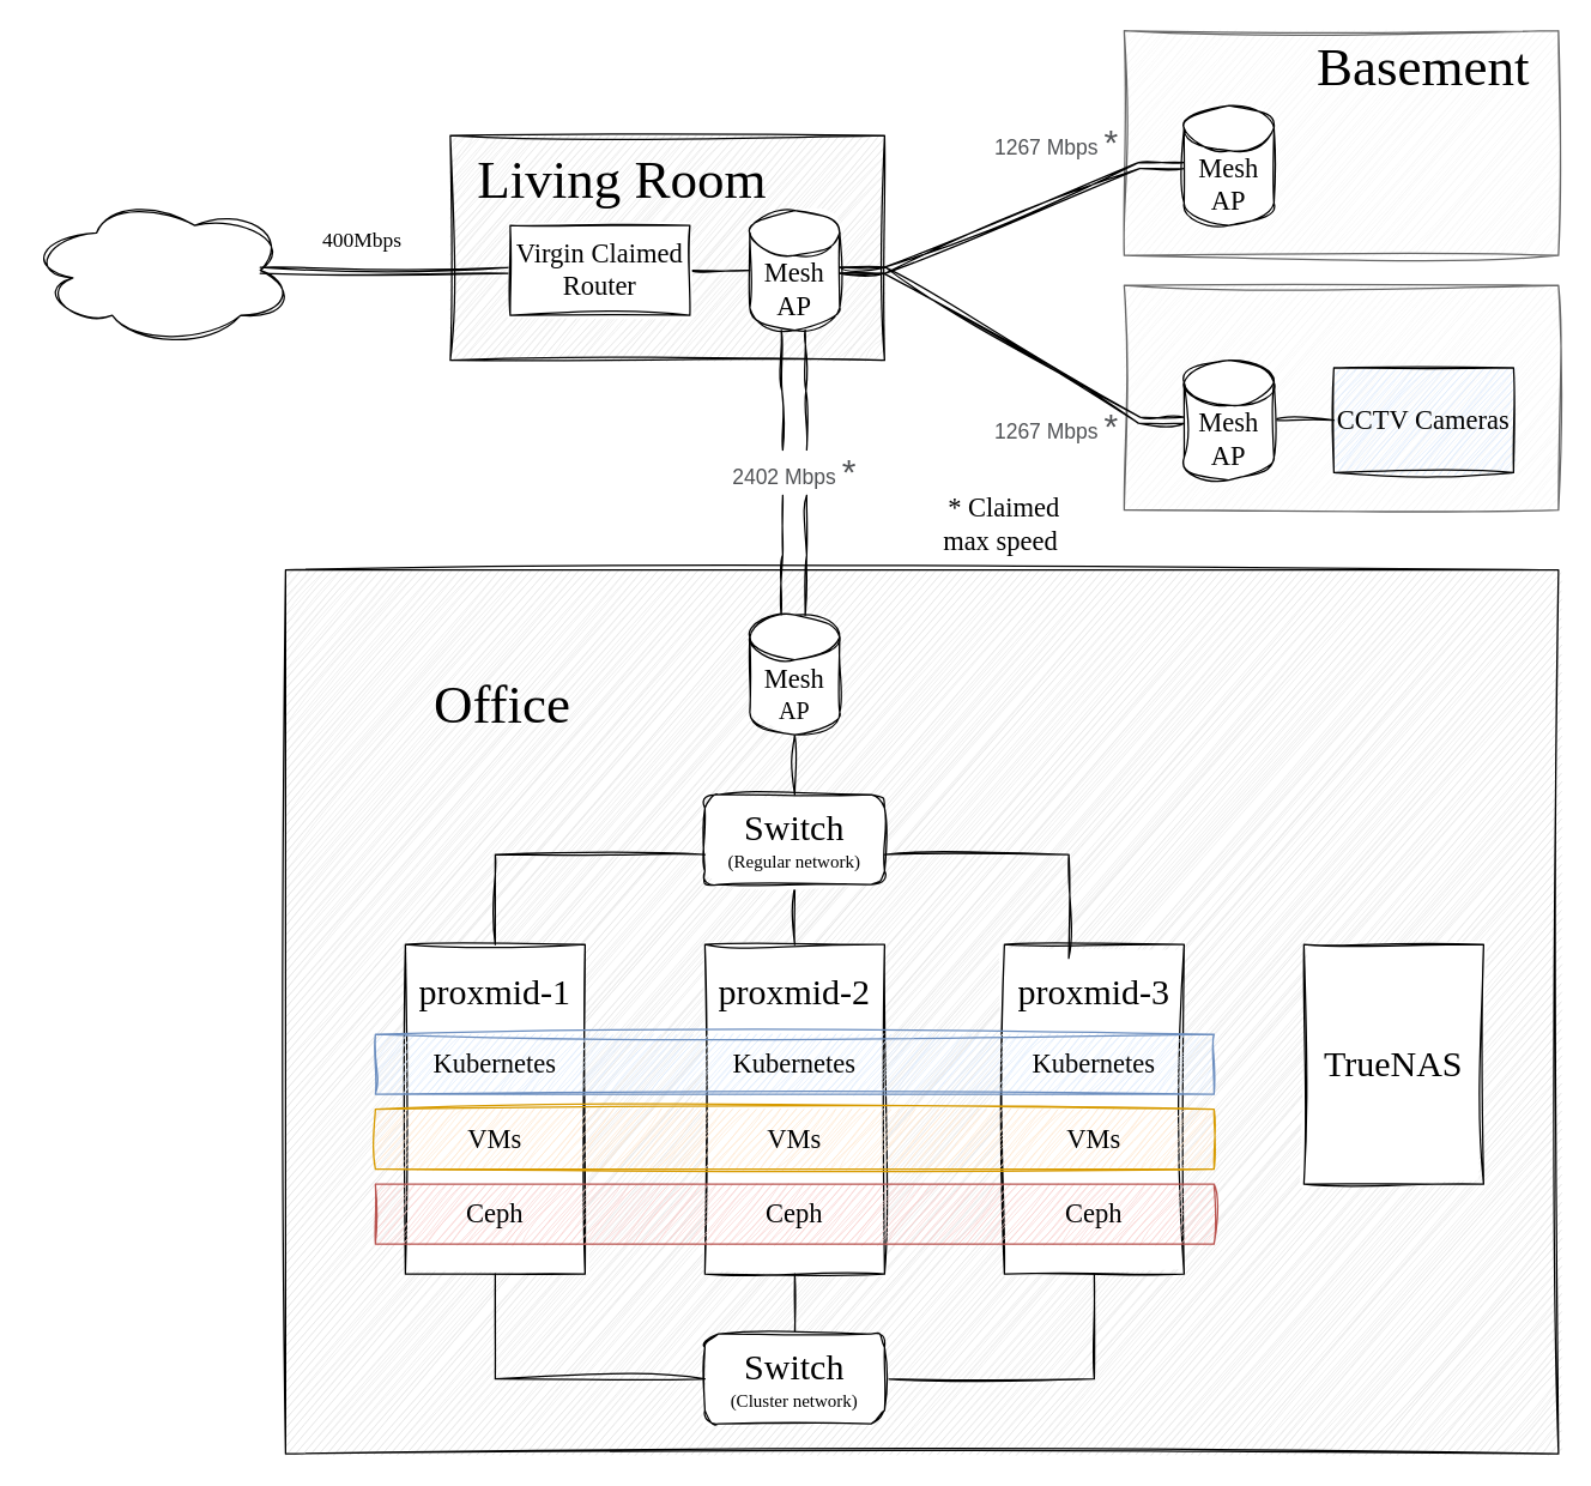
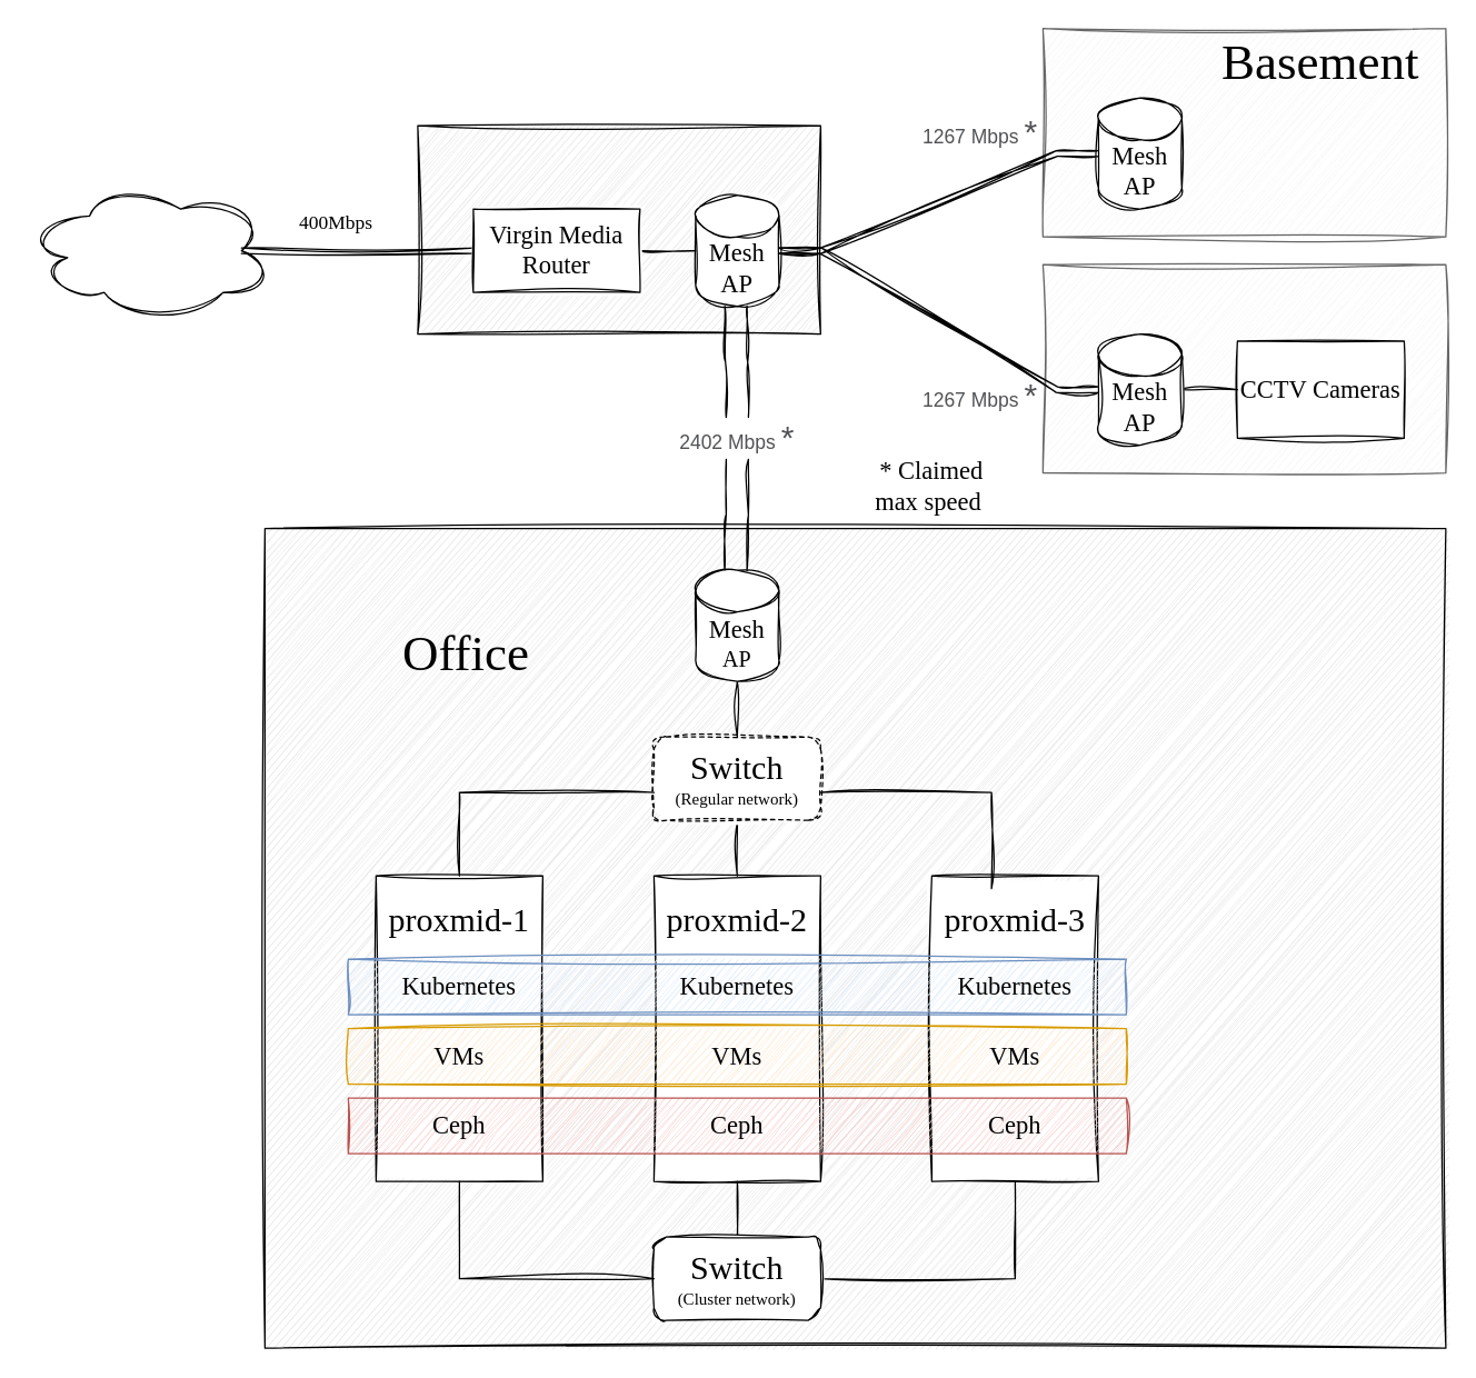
- <mxCell id="27" value="&lt;font style=&quot;font-size: 36px;&quot;&gt;Living Room&lt;/font&gt;" style="text;html=1;align=center;verticalAlign=middle;whiteSpace=wrap;rounded=0;fontFamily=Architects Daughter;fontSource=https%3A%2F%2Ffonts.googleapis.com%2Fcss%3Ffamily%3DArchitects%2BDaughter;" parent="1" vertex="1"><mxGeometry x="300" y="105" width="230" height="30" as="geometry" /></mxCell>
- <mxCell id="26" value="&lt;font style=&quot;font-size: 18px;&quot;&gt;Virgin Claimed Router&lt;/font&gt;" style="rounded=0;whiteSpace=wrap;html=1;sketch=1;hachureGap=4;jiggle=2;curveFitting=1;fontFamily=Architects Daughter;fontSource=https%3A%2F%2Ffonts.googleapis.com%2Fcss%3Ffamily%3DArchitects%2BDaughter;" parent="1" vertex="1"><mxGeometry x="340" y="150" width="120" height="60" as="geometry" /></mxCell>
+ <mxCell id="26" value="&lt;font style=&quot;font-size: 18px;&quot;&gt;Virgin Media Router&lt;/font&gt;" style="rounded=0;whiteSpace=wrap;html=1;sketch=1;hachureGap=4;jiggle=2;curveFitting=1;fontFamily=Architects Daughter;fontSource=https%3A%2F%2Ffonts.googleapis.com%2Fcss%3Ffamily%3DArchitects%2BDaughter;" parent="1" vertex="1"><mxGeometry x="340" y="150" width="120" height="60" as="geometry" /></mxCell>
- <mxCell id="32" value="&lt;font style=&quot;font-size: 18px;&quot;&gt;CCTV Cameras&lt;/font&gt;" style="rounded=0;whiteSpace=wrap;html=1;sketch=1;hachureGap=4;jiggle=2;curveFitting=1;fontFamily=Architects Daughter;fontSource=https%3A%2F%2Ffonts.googleapis.com%2Fcss%3Ffamily%3DArchitects%2BDaughter;fillColor=#dae8fc;" parent="1" vertex="1"><mxGeometry x="890" y="245" width="120" height="70" as="geometry" /></mxCell>
+ <mxCell id="32" value="&lt;font style=&quot;font-size: 18px;&quot;&gt;CCTV Cameras&lt;/font&gt;" style="rounded=0;whiteSpace=wrap;html=1;sketch=1;hachureGap=4;jiggle=2;curveFitting=1;fontFamily=Architects Daughter;fontSource=https%3A%2F%2Ffonts.googleapis.com%2Fcss%3Ffamily%3DArchitects%2BDaughter;" parent="1" vertex="1"><mxGeometry x="890" y="245" width="120" height="70" as="geometry" /></mxCell>
- <mxCell id="9" value="&lt;font style=&quot;font-size: 24px;&quot;&gt;Switch&lt;/font&gt;&lt;div&gt;&lt;font style=&quot;font-size: 12px;&quot;&gt;(Regular network)&lt;/font&gt;&lt;/div&gt;" style="rounded=1;whiteSpace=wrap;html=1;sketch=1;hachureGap=4;jiggle=2;curveFitting=1;fontFamily=Architects Daughter;fontSource=https%3A%2F%2Ffonts.googleapis.com%2Fcss%3Ffamily%3DArchitects%2BDaughter;" parent="1" vertex="1"><mxGeometry x="470" y="530" width="120" height="60" as="geometry" /></mxCell>
+ <mxCell id="9" value="&lt;font style=&quot;font-size: 24px;&quot;&gt;Switch&lt;/font&gt;&lt;div&gt;&lt;font style=&quot;font-size: 12px;&quot;&gt;(Regular network)&lt;/font&gt;&lt;/div&gt;" style="rounded=1;whiteSpace=wrap;html=1;sketch=1;hachureGap=4;jiggle=2;curveFitting=1;fontFamily=Architects Daughter;fontSource=https%3A%2F%2Ffonts.googleapis.com%2Fcss%3Ffamily%3DArchitects%2BDaughter;dashed=1;" parent="1" vertex="1"><mxGeometry x="470" y="530" width="120" height="60" as="geometry" /></mxCell>
- <mxCell id="19" value="&lt;div&gt;&lt;font style=&quot;font-size: 24px;&quot;&gt;TrueNAS&lt;/font&gt;&lt;/div&gt;" style="rounded=0;whiteSpace=wrap;html=1;sketch=1;hachureGap=4;jiggle=2;curveFitting=1;fontFamily=Architects Daughter;fontSource=https%3A%2F%2Ffonts.googleapis.com%2Fcss%3Ffamily%3DArchitects%2BDaughter;" parent="1" vertex="1"><mxGeometry x="870" y="630" width="120" height="160" as="geometry" /></mxCell>
